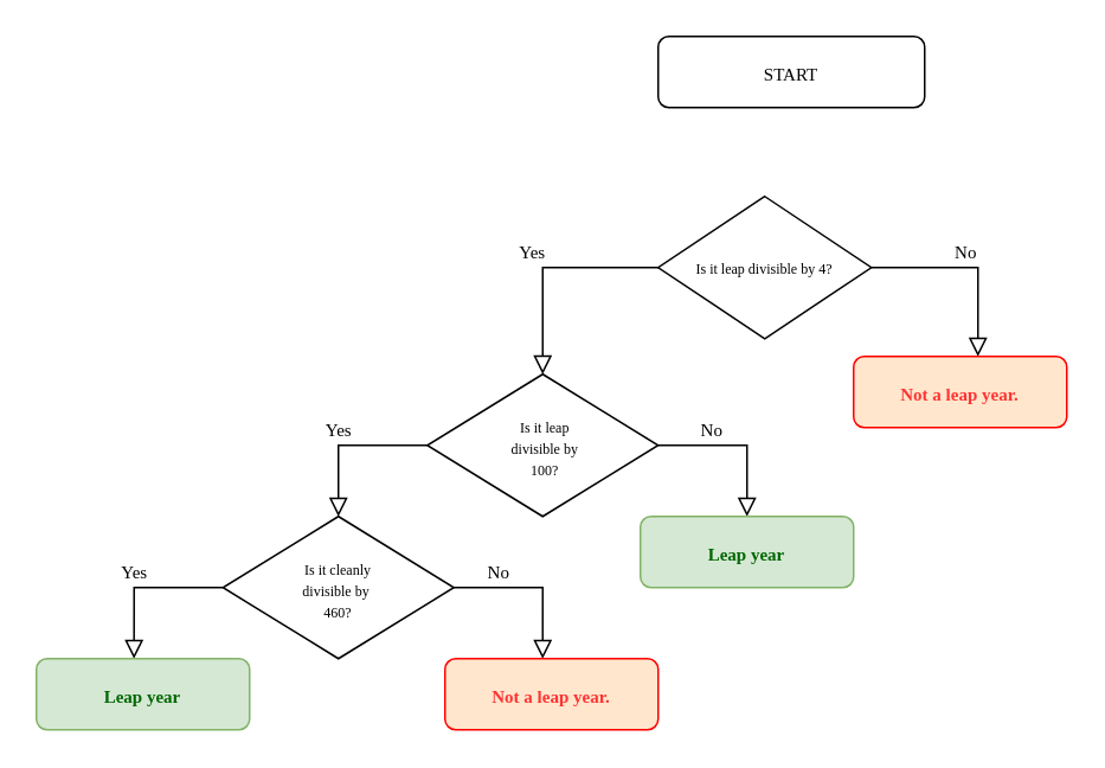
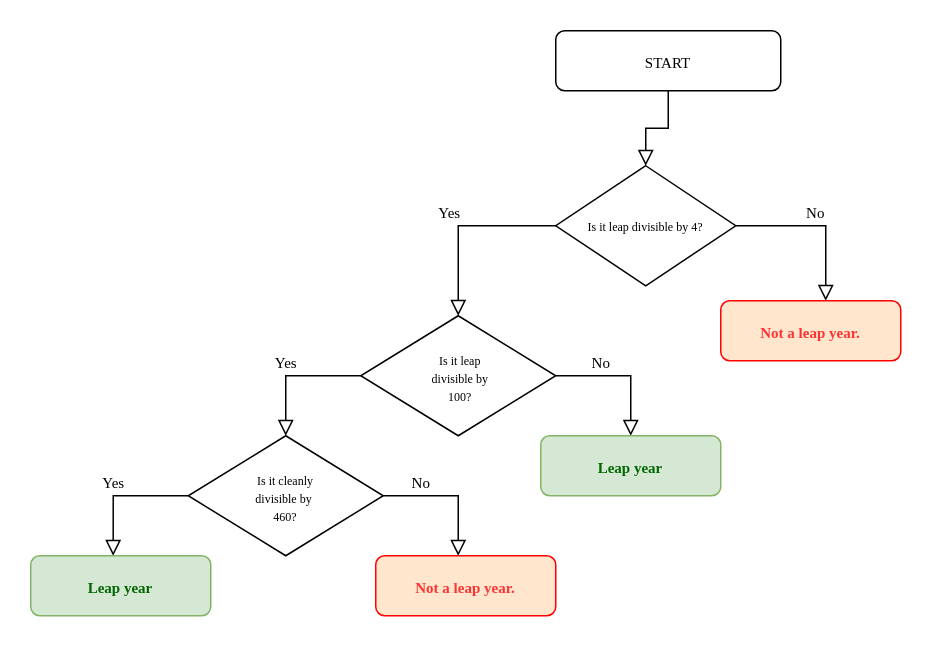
+ <mxCell id="2" value="" style="rounded=0;html=1;jettySize=auto;orthogonalLoop=1;fontSize=10;endArrow=block;endFill=0;endSize=8;strokeWidth=1;shadow=0;labelBackgroundColor=none;edgeStyle=orthogonalEdgeStyle;fontFamily=Lucida Console;fontStyle=0;spacingTop=1;" parent="1" source="3" target="6" edge="1"><mxGeometry relative="1" as="geometry" /></mxCell>
